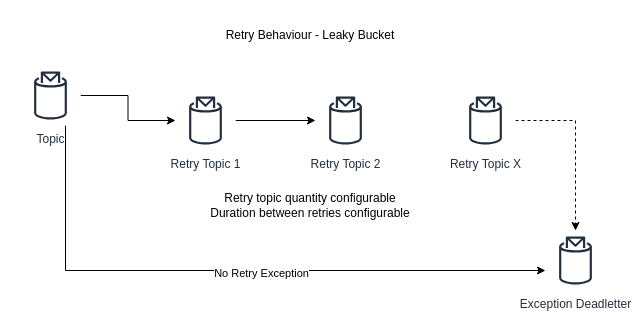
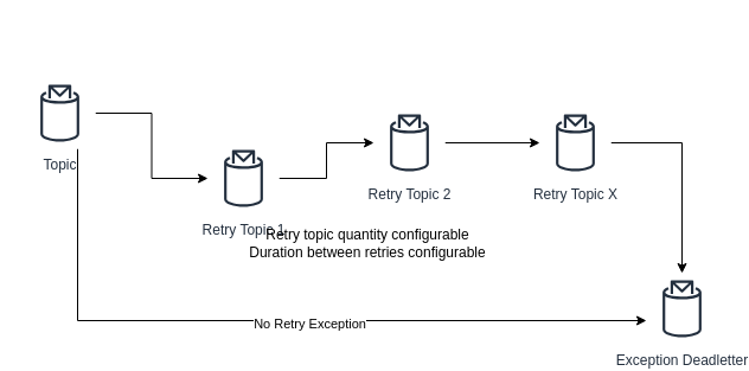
- <mxCell id="14" value="Retry Behaviour - Leaky Bucket" style="text;html=1;strokeColor=none;fillColor=none;align=center;verticalAlign=middle;whiteSpace=wrap;rounded=0;" vertex="1" parent="1"><mxGeometry x="220" y="20" width="180" height="30" as="geometry" /></mxCell>
- <mxCell id="7" value="Retry Topic 1" style="sketch=0;outlineConnect=0;fontColor=#232F3E;gradientColor=none;strokeColor=#232F3E;fillColor=#ffffff;dashed=0;verticalLabelPosition=bottom;verticalAlign=top;align=center;html=1;fontSize=12;fontStyle=0;aspect=fixed;shape=mxgraph.aws4.resourceIcon;resIcon=mxgraph.aws4.topic_2;" vertex="1" parent="1"><mxGeometry x="175" y="90" width="60" height="60" as="geometry" /></mxCell>
+ <mxCell id="7" value="Retry Topic 1" style="sketch=0;outlineConnect=0;fontColor=#232F3E;gradientColor=none;strokeColor=#232F3E;fillColor=#ffffff;dashed=0;verticalLabelPosition=bottom;verticalAlign=top;align=center;html=1;fontSize=12;fontStyle=0;aspect=fixed;shape=mxgraph.aws4.resourceIcon;resIcon=mxgraph.aws4.topic_2;" vertex="1" parent="1"><mxGeometry x="175" y="120" width="60" height="60" as="geometry" /></mxCell>
+ <mxCell id="8" value="" style="edgeStyle=orthogonalEdgeStyle;rounded=0;orthogonalLoop=1;jettySize=auto;html=1;" edge="1" parent="1" source="9" target="11"><mxGeometry relative="1" as="geometry" /></mxCell>
- <mxCell id="10" value="" style="edgeStyle=orthogonalEdgeStyle;rounded=0;orthogonalLoop=1;jettySize=auto;html=1;dashed=1;" edge="1" parent="1" source="11" target="12"><mxGeometry relative="1" as="geometry" /></mxCell>
+ <mxCell id="10" value="" style="edgeStyle=orthogonalEdgeStyle;rounded=0;orthogonalLoop=1;jettySize=auto;html=1;" edge="1" parent="1" source="11" target="12"><mxGeometry relative="1" as="geometry" /></mxCell>
